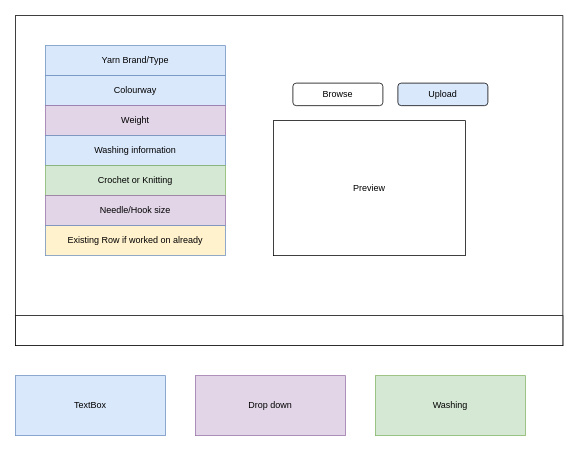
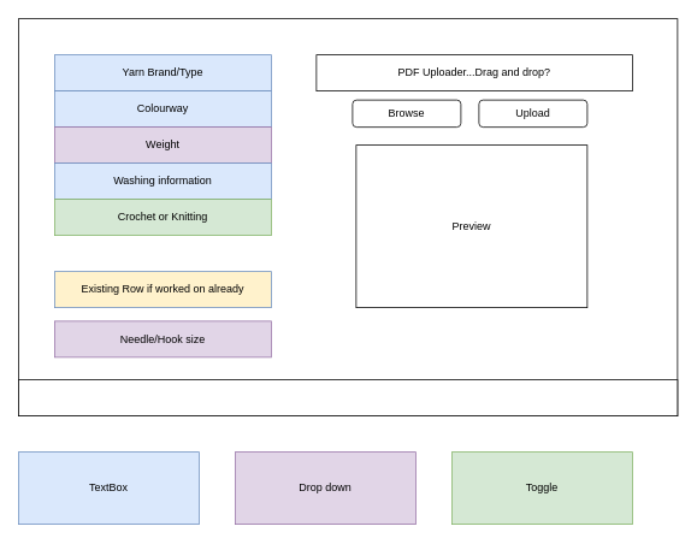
+ <mxCell id="11" value="PDF Uploader...Drag and drop?" style="rounded=0;whiteSpace=wrap;html=1;" vertex="1" parent="1"><mxGeometry x="350" y="60" width="350" height="40" as="geometry" /></mxCell>
- <mxCell id="13" value="Upload" style="rounded=1;whiteSpace=wrap;html=1;fillColor=#dae8fc;" vertex="1" parent="1"><mxGeometry x="530" y="110" width="120" height="30" as="geometry" /></mxCell>
+ <mxCell id="13" value="Upload" style="rounded=1;whiteSpace=wrap;html=1;" vertex="1" parent="1"><mxGeometry x="530" y="110" width="120" height="30" as="geometry" /></mxCell>
- <mxCell id="14" value="Preview" style="rounded=0;whiteSpace=wrap;html=1;" vertex="1" parent="1"><mxGeometry x="364" y="160" width="256" height="180" as="geometry" /></mxCell>
+ <mxCell id="14" value="Preview" style="rounded=0;whiteSpace=wrap;html=1;" vertex="1" parent="1"><mxGeometry x="394" y="160" width="256" height="180" as="geometry" /></mxCell>
- <mxCell id="9" value="Needle/Hook size" style="rounded=0;whiteSpace=wrap;html=1;fillColor=#e1d5e7;strokeColor=#9673a6;" vertex="1" parent="1"><mxGeometry x="60" y="260" width="240" height="40" as="geometry" /></mxCell>
+ <mxCell id="9" value="Needle/Hook size" style="rounded=0;whiteSpace=wrap;html=1;fillColor=#e1d5e7;strokeColor=#9673a6;" vertex="1" parent="1"><mxGeometry x="60" y="355" width="240" height="40" as="geometry" /></mxCell>
- <mxCell id="17" value="Washing" style="rounded=0;whiteSpace=wrap;html=1;fillColor=#d5e8d4;strokeColor=#82b366;" vertex="1" parent="1"><mxGeometry x="500" y="500" width="200" height="80" as="geometry" /></mxCell>
+ <mxCell id="17" value="Toggle" style="rounded=0;whiteSpace=wrap;html=1;fillColor=#d5e8d4;strokeColor=#82b366;" vertex="1" parent="1"><mxGeometry x="500" y="500" width="200" height="80" as="geometry" /></mxCell>
